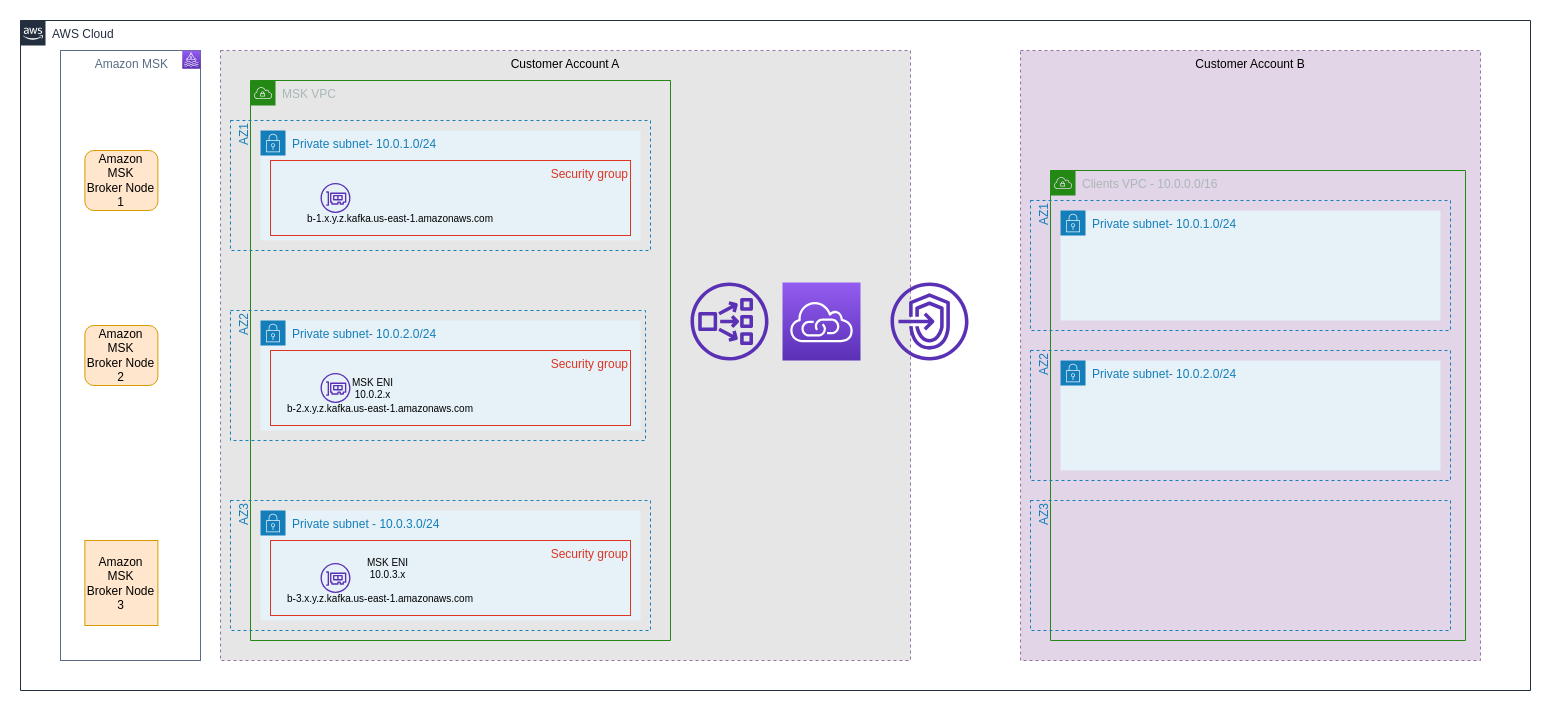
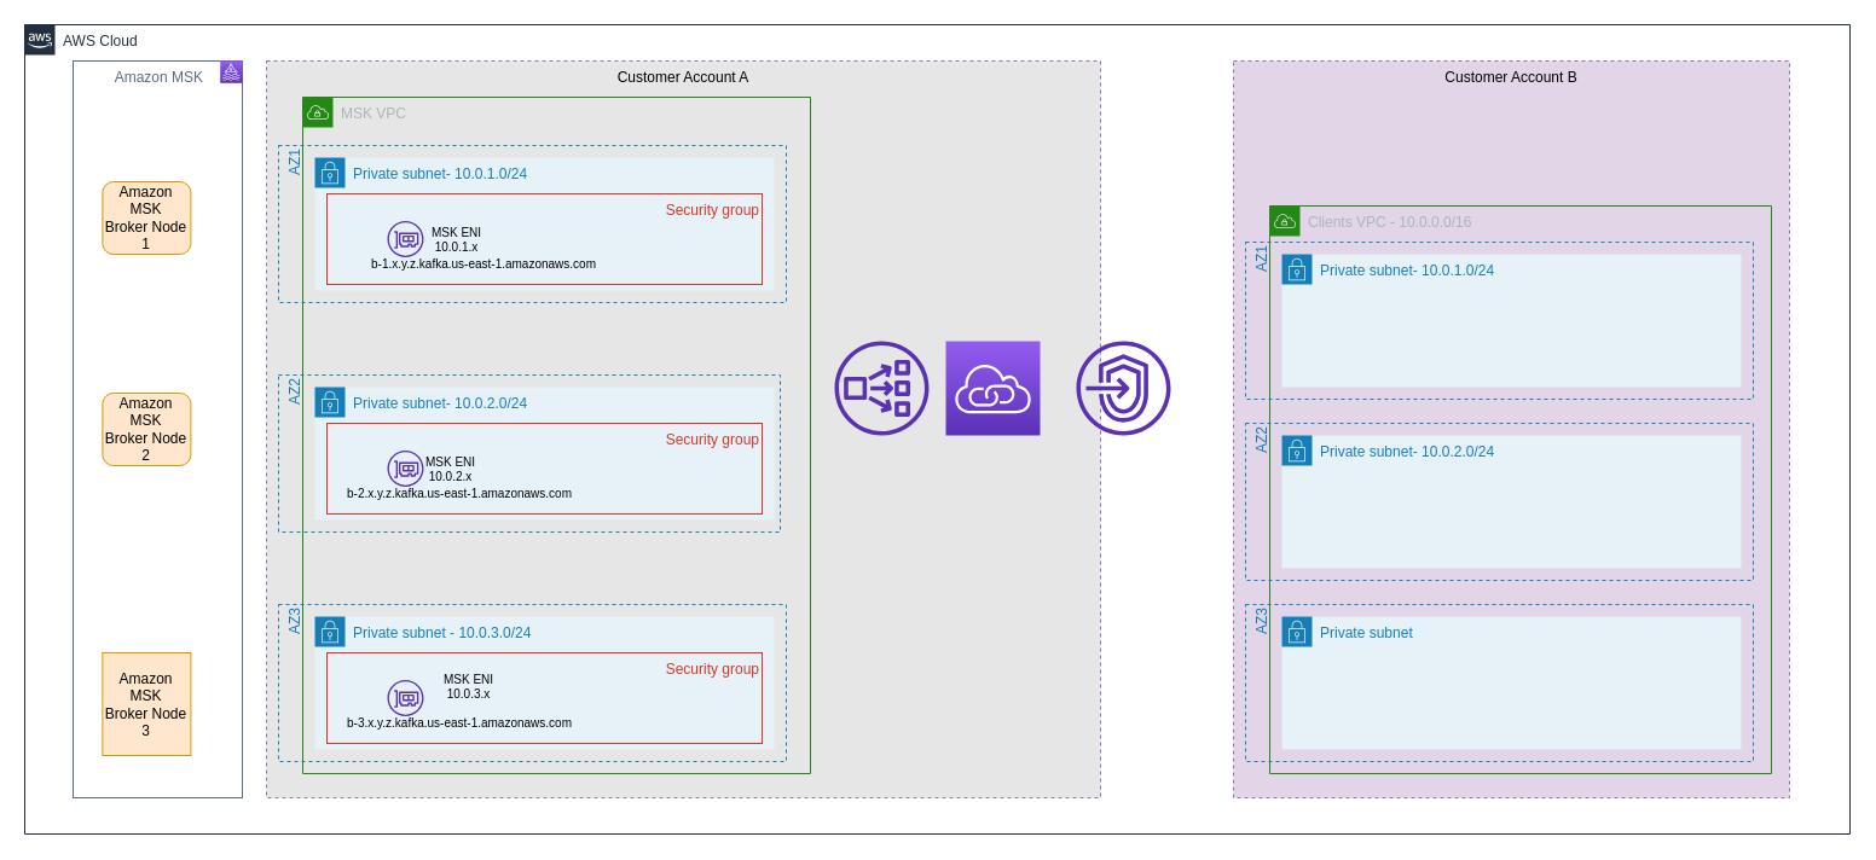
+ <mxCell id="31" value="MSK ENI&lt;br&gt;10.0.1.x&lt;font style=&quot;font-size: 10px&quot;&gt;&lt;br style=&quot;font-size: 10px&quot;&gt;&lt;/font&gt;" style="text;html=1;strokeColor=none;fillColor=none;align=center;verticalAlign=middle;whiteSpace=wrap;rounded=0;fontSize=10;" vertex="1" parent="1"><mxGeometry x="355" y="187.5" width="45" height="20" as="geometry" /></mxCell>
+ <mxCell id="24" value="Private subnet" style="points=[[0,0],[0.25,0],[0.5,0],[0.75,0],[1,0],[1,0.25],[1,0.5],[1,0.75],[1,1],[0.75,1],[0.5,1],[0.25,1],[0,1],[0,0.75],[0,0.5],[0,0.25]];outlineConnect=0;gradientColor=none;html=1;whiteSpace=wrap;fontSize=12;fontStyle=0;shape=mxgraph.aws4.group;grIcon=mxgraph.aws4.group_security_group;grStroke=0;strokeColor=#147EBA;fillColor=#E6F2F8;verticalAlign=top;align=left;spacingLeft=30;fontColor=#147EBA;dashed=0;" vertex="1" parent="1"><mxGeometry x="1060" y="510" width="380" height="110" as="geometry" /></mxCell>
